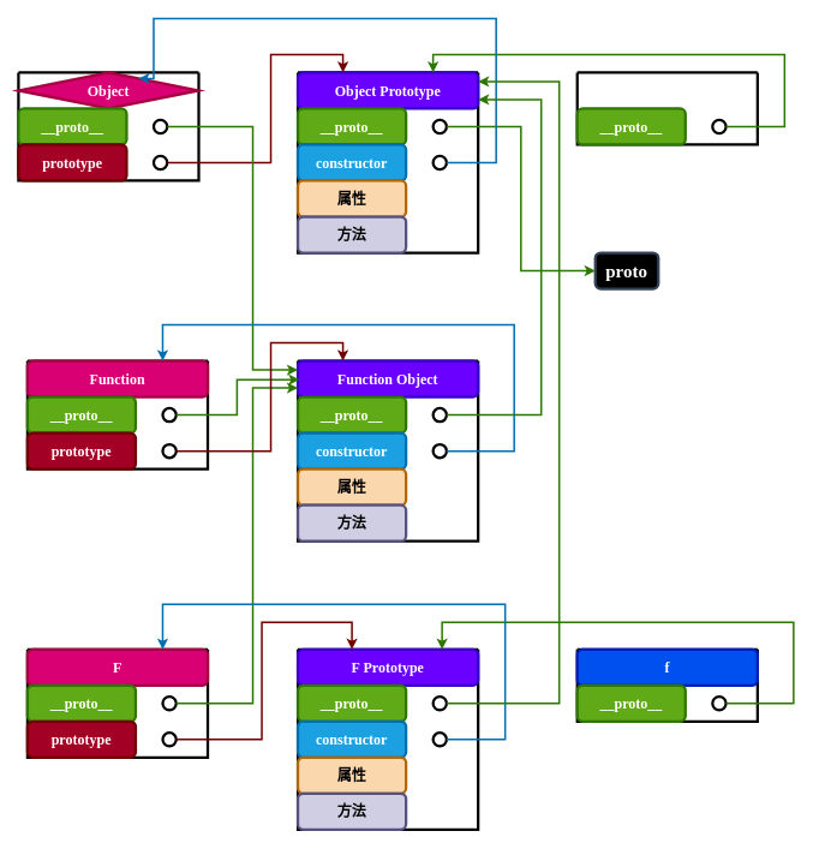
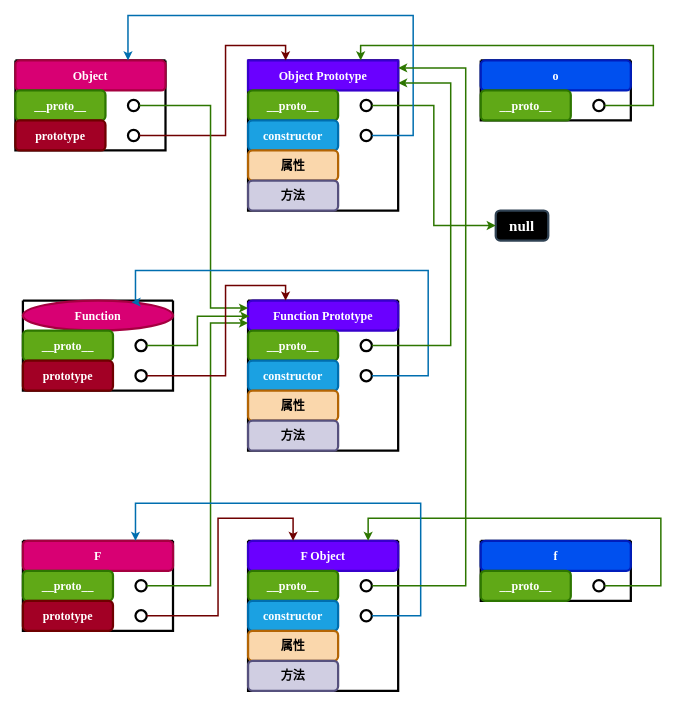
- <mxCell id="27" value="Object" style="rhombus;whiteSpace=wrap;html=1;fontFamily=Lucida Console;fontSize=16;fontColor=#ffffff;strokeWidth=3;fillColor=#d80073;strokeColor=#A50040;fontStyle=1;" parent="26" vertex="1"><mxGeometry width="200" height="40" as="geometry" /></mxCell>
+ <mxCell id="27" value="Object" style="rounded=1;whiteSpace=wrap;html=1;fontFamily=Lucida Console;fontSize=16;fontColor=#ffffff;strokeWidth=3;fillColor=#d80073;strokeColor=#A50040;fontStyle=1" parent="26" vertex="1"><mxGeometry width="200" height="40" as="geometry" /></mxCell>
- <mxCell id="19" value="Object Prototype" style="rounded=1;whiteSpace=wrap;html=1;fontFamily=Lucida Console;fontSize=16;fontColor=#ffffff;strokeWidth=3;fillColor=#6a00ff;strokeColor=#3700CC;fontStyle=1" parent="18" vertex="1"><mxGeometry width="200" height="40" as="geometry" /></mxCell>
+ <mxCell id="19" value="Object Prototype" style="whiteSpace=wrap;html=1;fontFamily=Lucida Console;fontSize=16;fontColor=#ffffff;strokeWidth=3;fillColor=#6a00ff;strokeColor=#3700CC;fontStyle=1;rounded=0;" parent="18" vertex="1"><mxGeometry width="200" height="40" as="geometry" /></mxCell>
+ <mxCell id="49" value="o" style="rounded=1;whiteSpace=wrap;html=1;fontFamily=Lucida Console;fontSize=16;fontColor=#ffffff;strokeWidth=3;fillColor=#0050ef;strokeColor=#001DBC;fontStyle=1" parent="48" vertex="1"><mxGeometry width="200" height="40" as="geometry" /></mxCell>
- <mxCell id="56" value="proto" style="rounded=1;whiteSpace=wrap;html=1;fontFamily=Lucida Console;fontSize=20;fontColor=#ffffff;strokeWidth=3;fillColor=#000000;strokeColor=#314354;fontStyle=1" parent="1" vertex="1"><mxGeometry x="660" y="280" width="70" height="40" as="geometry" /></mxCell>
+ <mxCell id="56" value="null" style="rounded=1;whiteSpace=wrap;html=1;fontFamily=Lucida Console;fontSize=20;fontColor=#ffffff;strokeWidth=3;fillColor=#000000;strokeColor=#314354;fontStyle=1" parent="1" vertex="1"><mxGeometry x="660" y="280" width="70" height="40" as="geometry" /></mxCell>
- <mxCell id="33" value="Function" style="rounded=1;whiteSpace=wrap;html=1;fontFamily=Lucida Console;fontSize=16;fontColor=#ffffff;strokeWidth=3;fillColor=#d80073;strokeColor=#A50040;fontStyle=1" parent="32" vertex="1"><mxGeometry width="200" height="40" as="geometry" /></mxCell>
+ <mxCell id="33" value="Function" style="ellipse;whiteSpace=wrap;html=1;fontFamily=Lucida Console;fontSize=16;fontColor=#ffffff;strokeWidth=3;fillColor=#d80073;strokeColor=#A50040;fontStyle=1;" parent="32" vertex="1"><mxGeometry width="200" height="40" as="geometry" /></mxCell>
- <mxCell id="11" value="Function Object" style="rounded=1;whiteSpace=wrap;html=1;fontFamily=Lucida Console;fontSize=16;fontColor=#ffffff;strokeWidth=3;fillColor=#6a00ff;strokeColor=#3700CC;fontStyle=1" parent="10" vertex="1"><mxGeometry width="200" height="40" as="geometry" /></mxCell>
+ <mxCell id="11" value="Function Prototype" style="rounded=1;whiteSpace=wrap;html=1;fontFamily=Lucida Console;fontSize=16;fontColor=#ffffff;strokeWidth=3;fillColor=#6a00ff;strokeColor=#3700CC;fontStyle=1" parent="10" vertex="1"><mxGeometry width="200" height="40" as="geometry" /></mxCell>
- <mxCell id="3" value="F Prototype" style="rounded=1;whiteSpace=wrap;html=1;fontFamily=Lucida Console;fontSize=16;fontColor=#ffffff;strokeWidth=3;fillColor=#6a00ff;strokeColor=#3700CC;fontStyle=1" parent="2" vertex="1"><mxGeometry width="200" height="40" as="geometry" /></mxCell>
+ <mxCell id="3" value="F Object" style="rounded=1;whiteSpace=wrap;html=1;fontFamily=Lucida Console;fontSize=16;fontColor=#ffffff;strokeWidth=3;fillColor=#6a00ff;strokeColor=#3700CC;fontStyle=1" parent="2" vertex="1"><mxGeometry width="200" height="40" as="geometry" /></mxCell>
